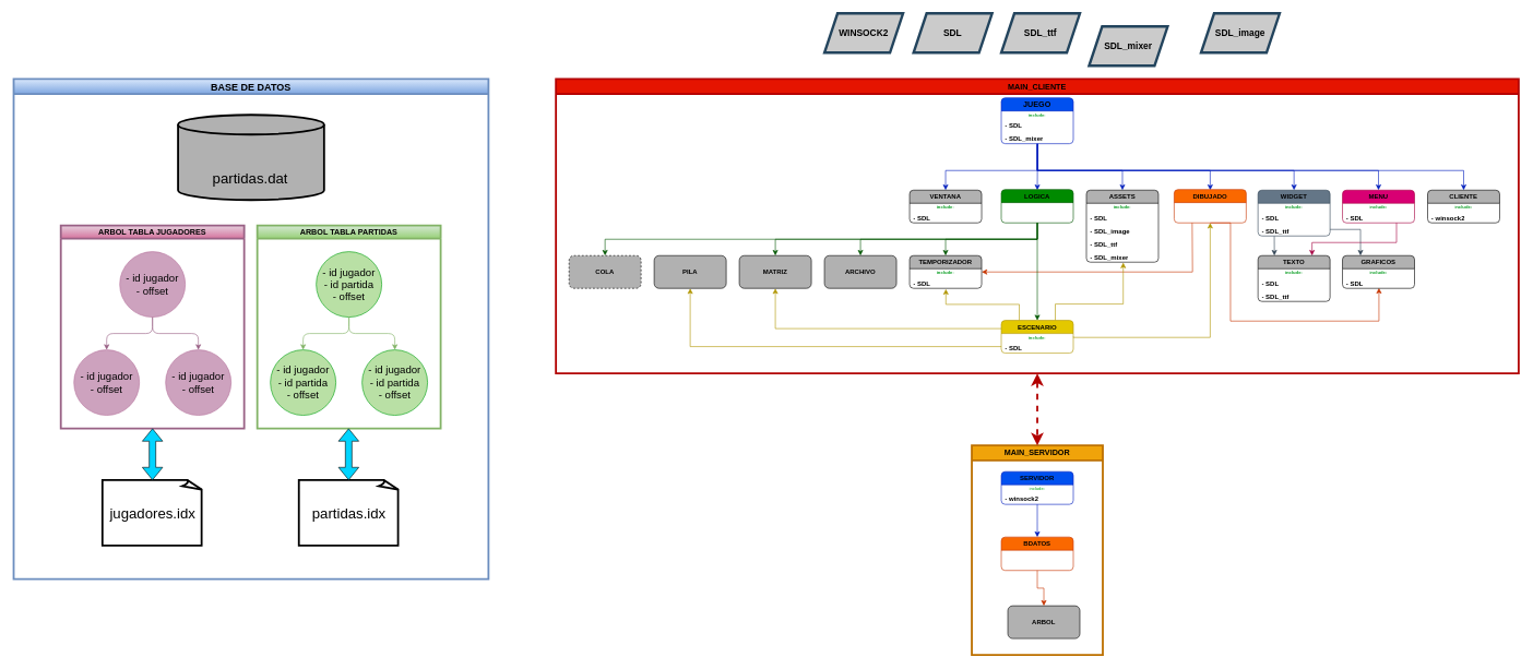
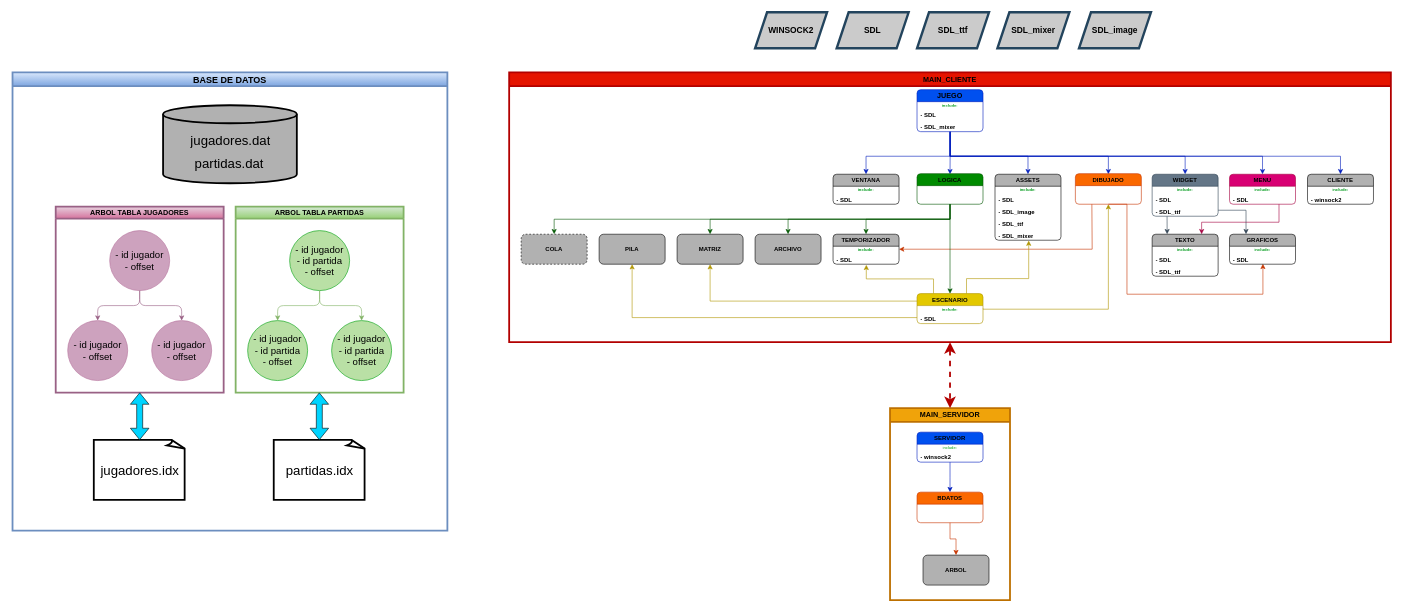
- <mxCell id="22" value="SDL_image" style="shape=parallelogram;perimeter=parallelogramPerimeter;whiteSpace=wrap;html=1;fixedSize=1;fillColor=#CBCBCB;strokeColor=#23445d;strokeWidth=4;fillStyle=auto;fontStyle=1;fontSize=14;fontColor=#000000;" parent="1" vertex="1"><mxGeometry x="1833" y="20" width="120" height="60" as="geometry" /></mxCell>
+ <mxCell id="22" value="SDL_image" style="shape=parallelogram;perimeter=parallelogramPerimeter;whiteSpace=wrap;html=1;fixedSize=1;fillColor=#CBCBCB;strokeColor=#23445d;strokeWidth=4;fillStyle=auto;fontStyle=1;fontSize=14;fontColor=#000000;" parent="1" vertex="1"><mxGeometry x="1798" y="20" width="120" height="60" as="geometry" /></mxCell>
- <mxCell id="21" value="SDL_mixer" style="shape=parallelogram;perimeter=parallelogramPerimeter;whiteSpace=wrap;html=1;fixedSize=1;fillColor=#CBCBCB;strokeColor=#23445d;strokeWidth=4;fillStyle=auto;fontStyle=1;fontSize=14;fontColor=#000000;" parent="1" vertex="1"><mxGeometry x="1662" y="40" width="120" height="60" as="geometry" /></mxCell>
+ <mxCell id="21" value="SDL_mixer" style="shape=parallelogram;perimeter=parallelogramPerimeter;whiteSpace=wrap;html=1;fixedSize=1;fillColor=#CBCBCB;strokeColor=#23445d;strokeWidth=4;fillStyle=auto;fontStyle=1;fontSize=14;fontColor=#000000;" parent="1" vertex="1"><mxGeometry x="1662" y="20" width="120" height="60" as="geometry" /></mxCell>
+ <mxCell id="95" value="&lt;font style=&quot;color: rgb(0, 0, 0);&quot;&gt;jugadores.dat&lt;/font&gt;" style="text;strokeColor=none;fillColor=none;spacingLeft=4;spacingRight=4;overflow=hidden;rotatable=0;points=[[0,0.5],[1,0.5]];portConstraint=eastwest;fontSize=22;whiteSpace=wrap;html=1;" vertex="1" parent="1"><mxGeometry x="311.13" y="215" width="142.75" height="30" as="geometry" /></mxCell>
